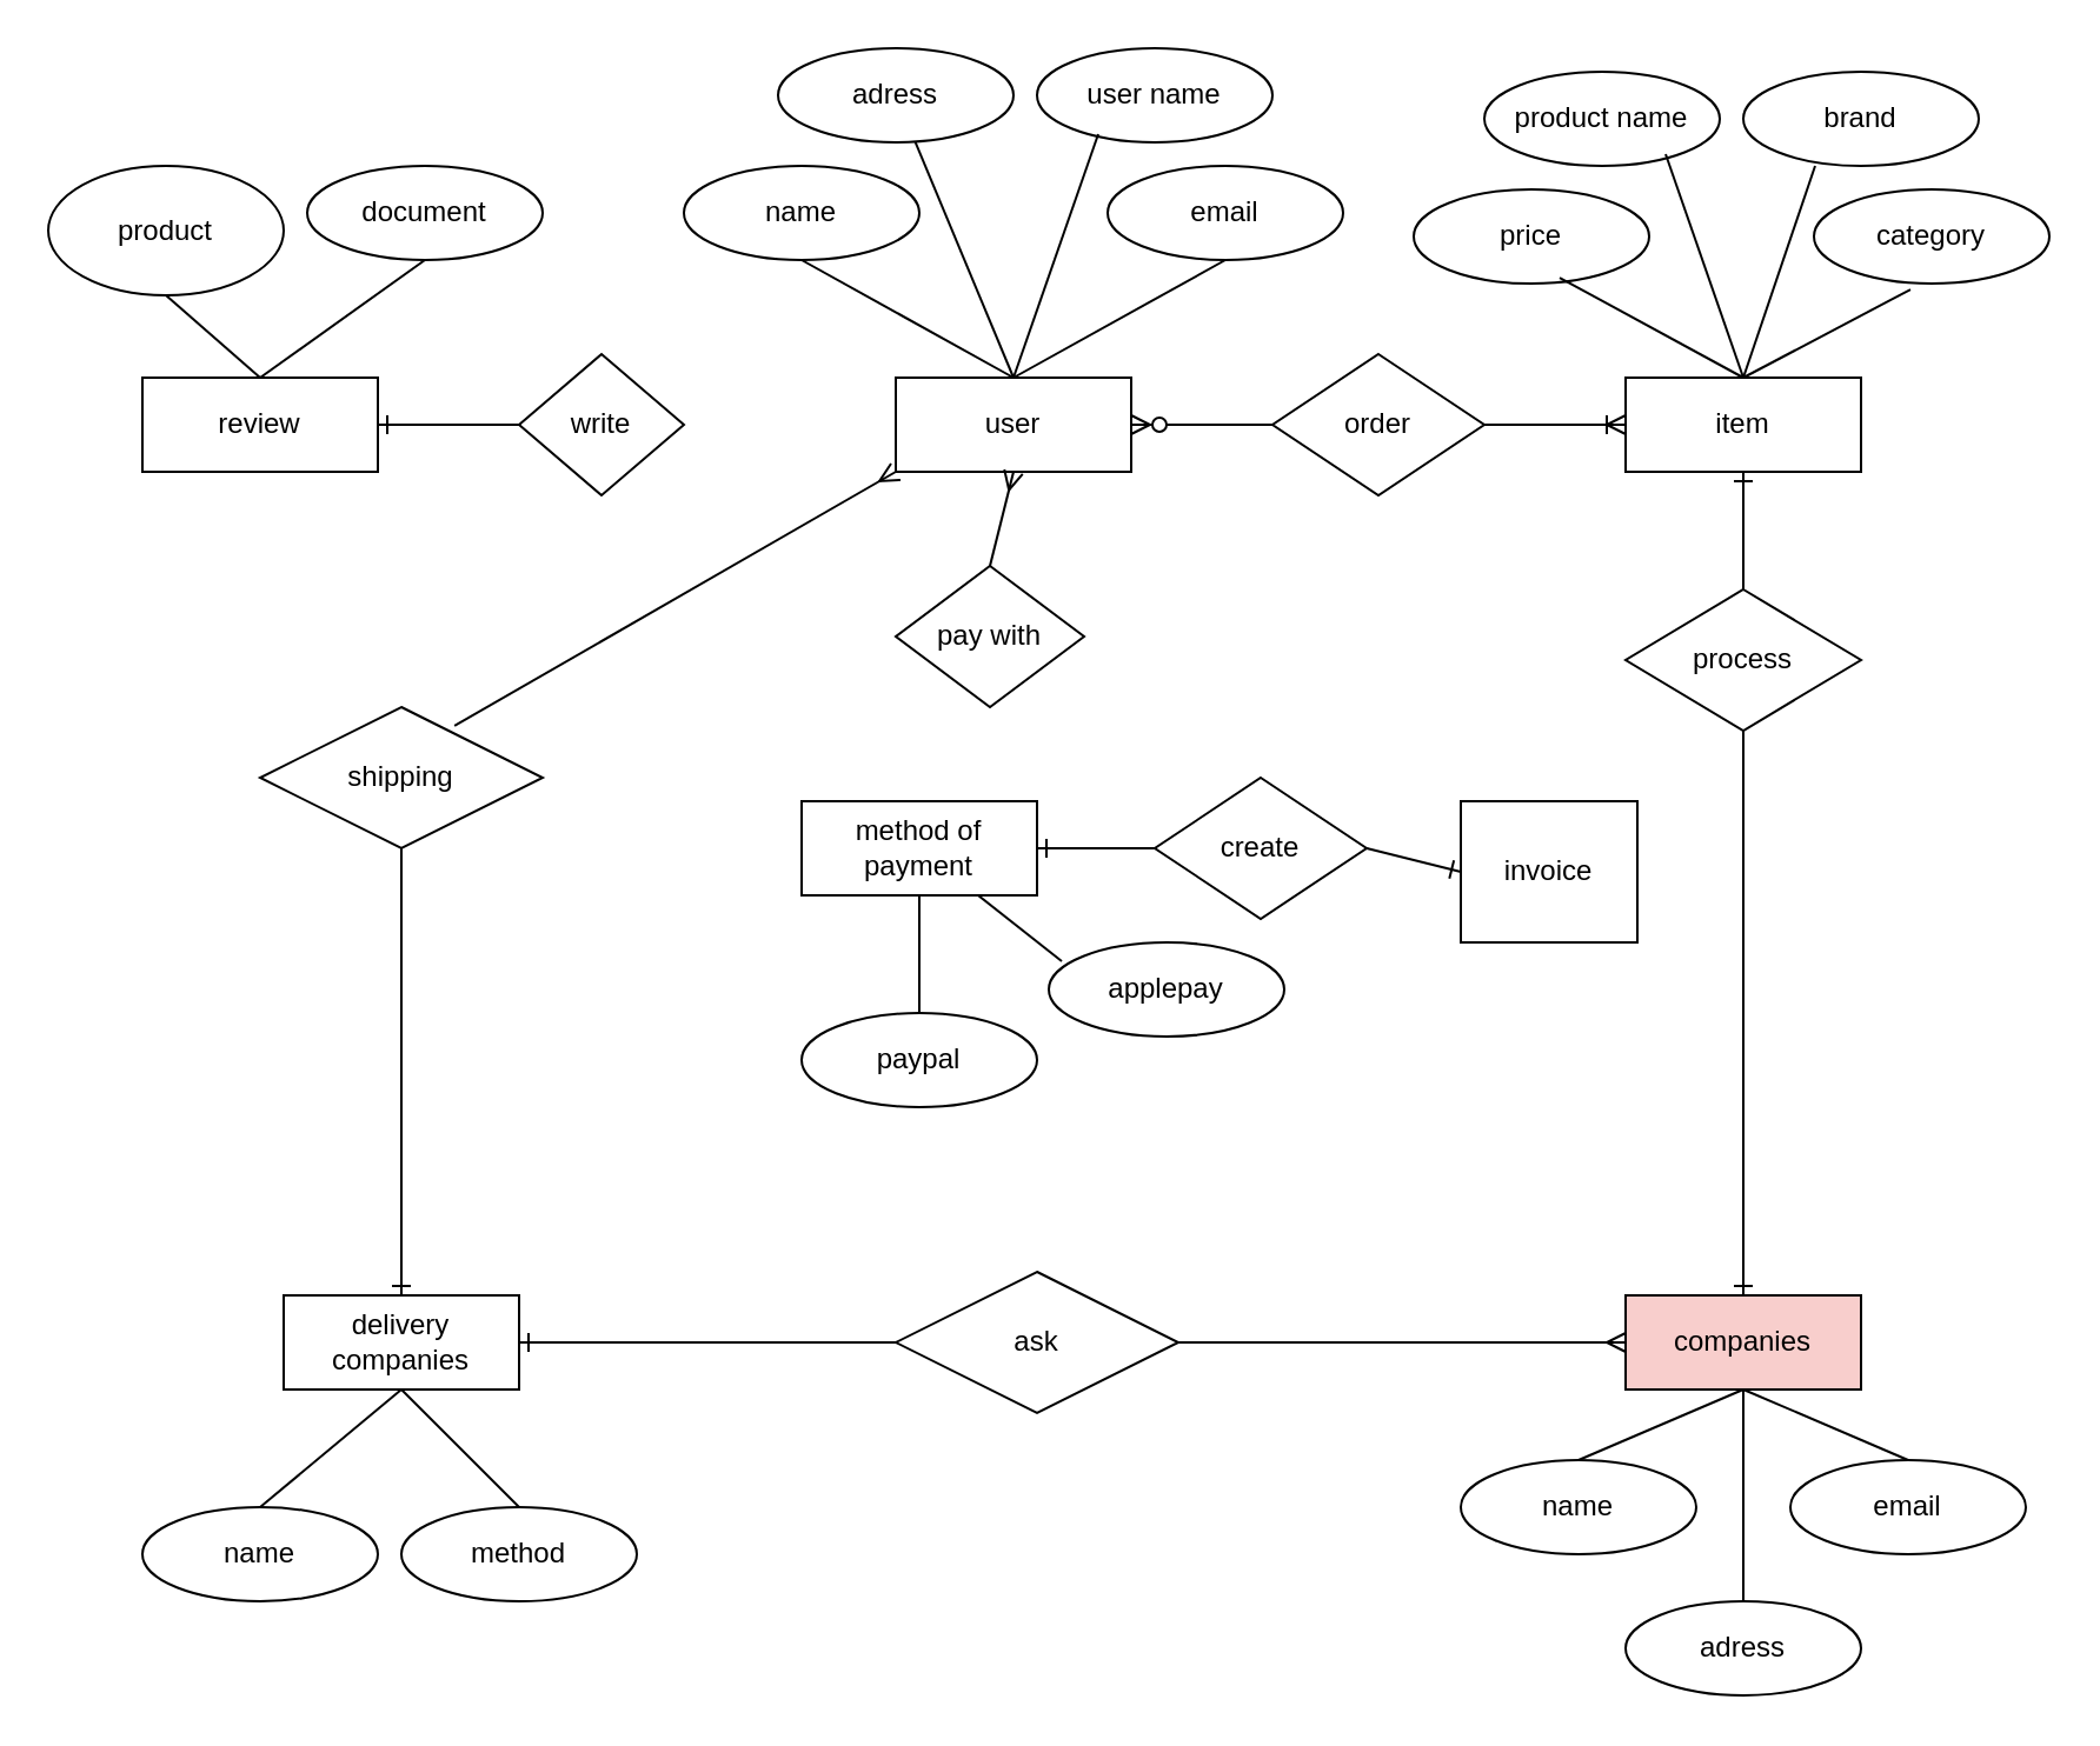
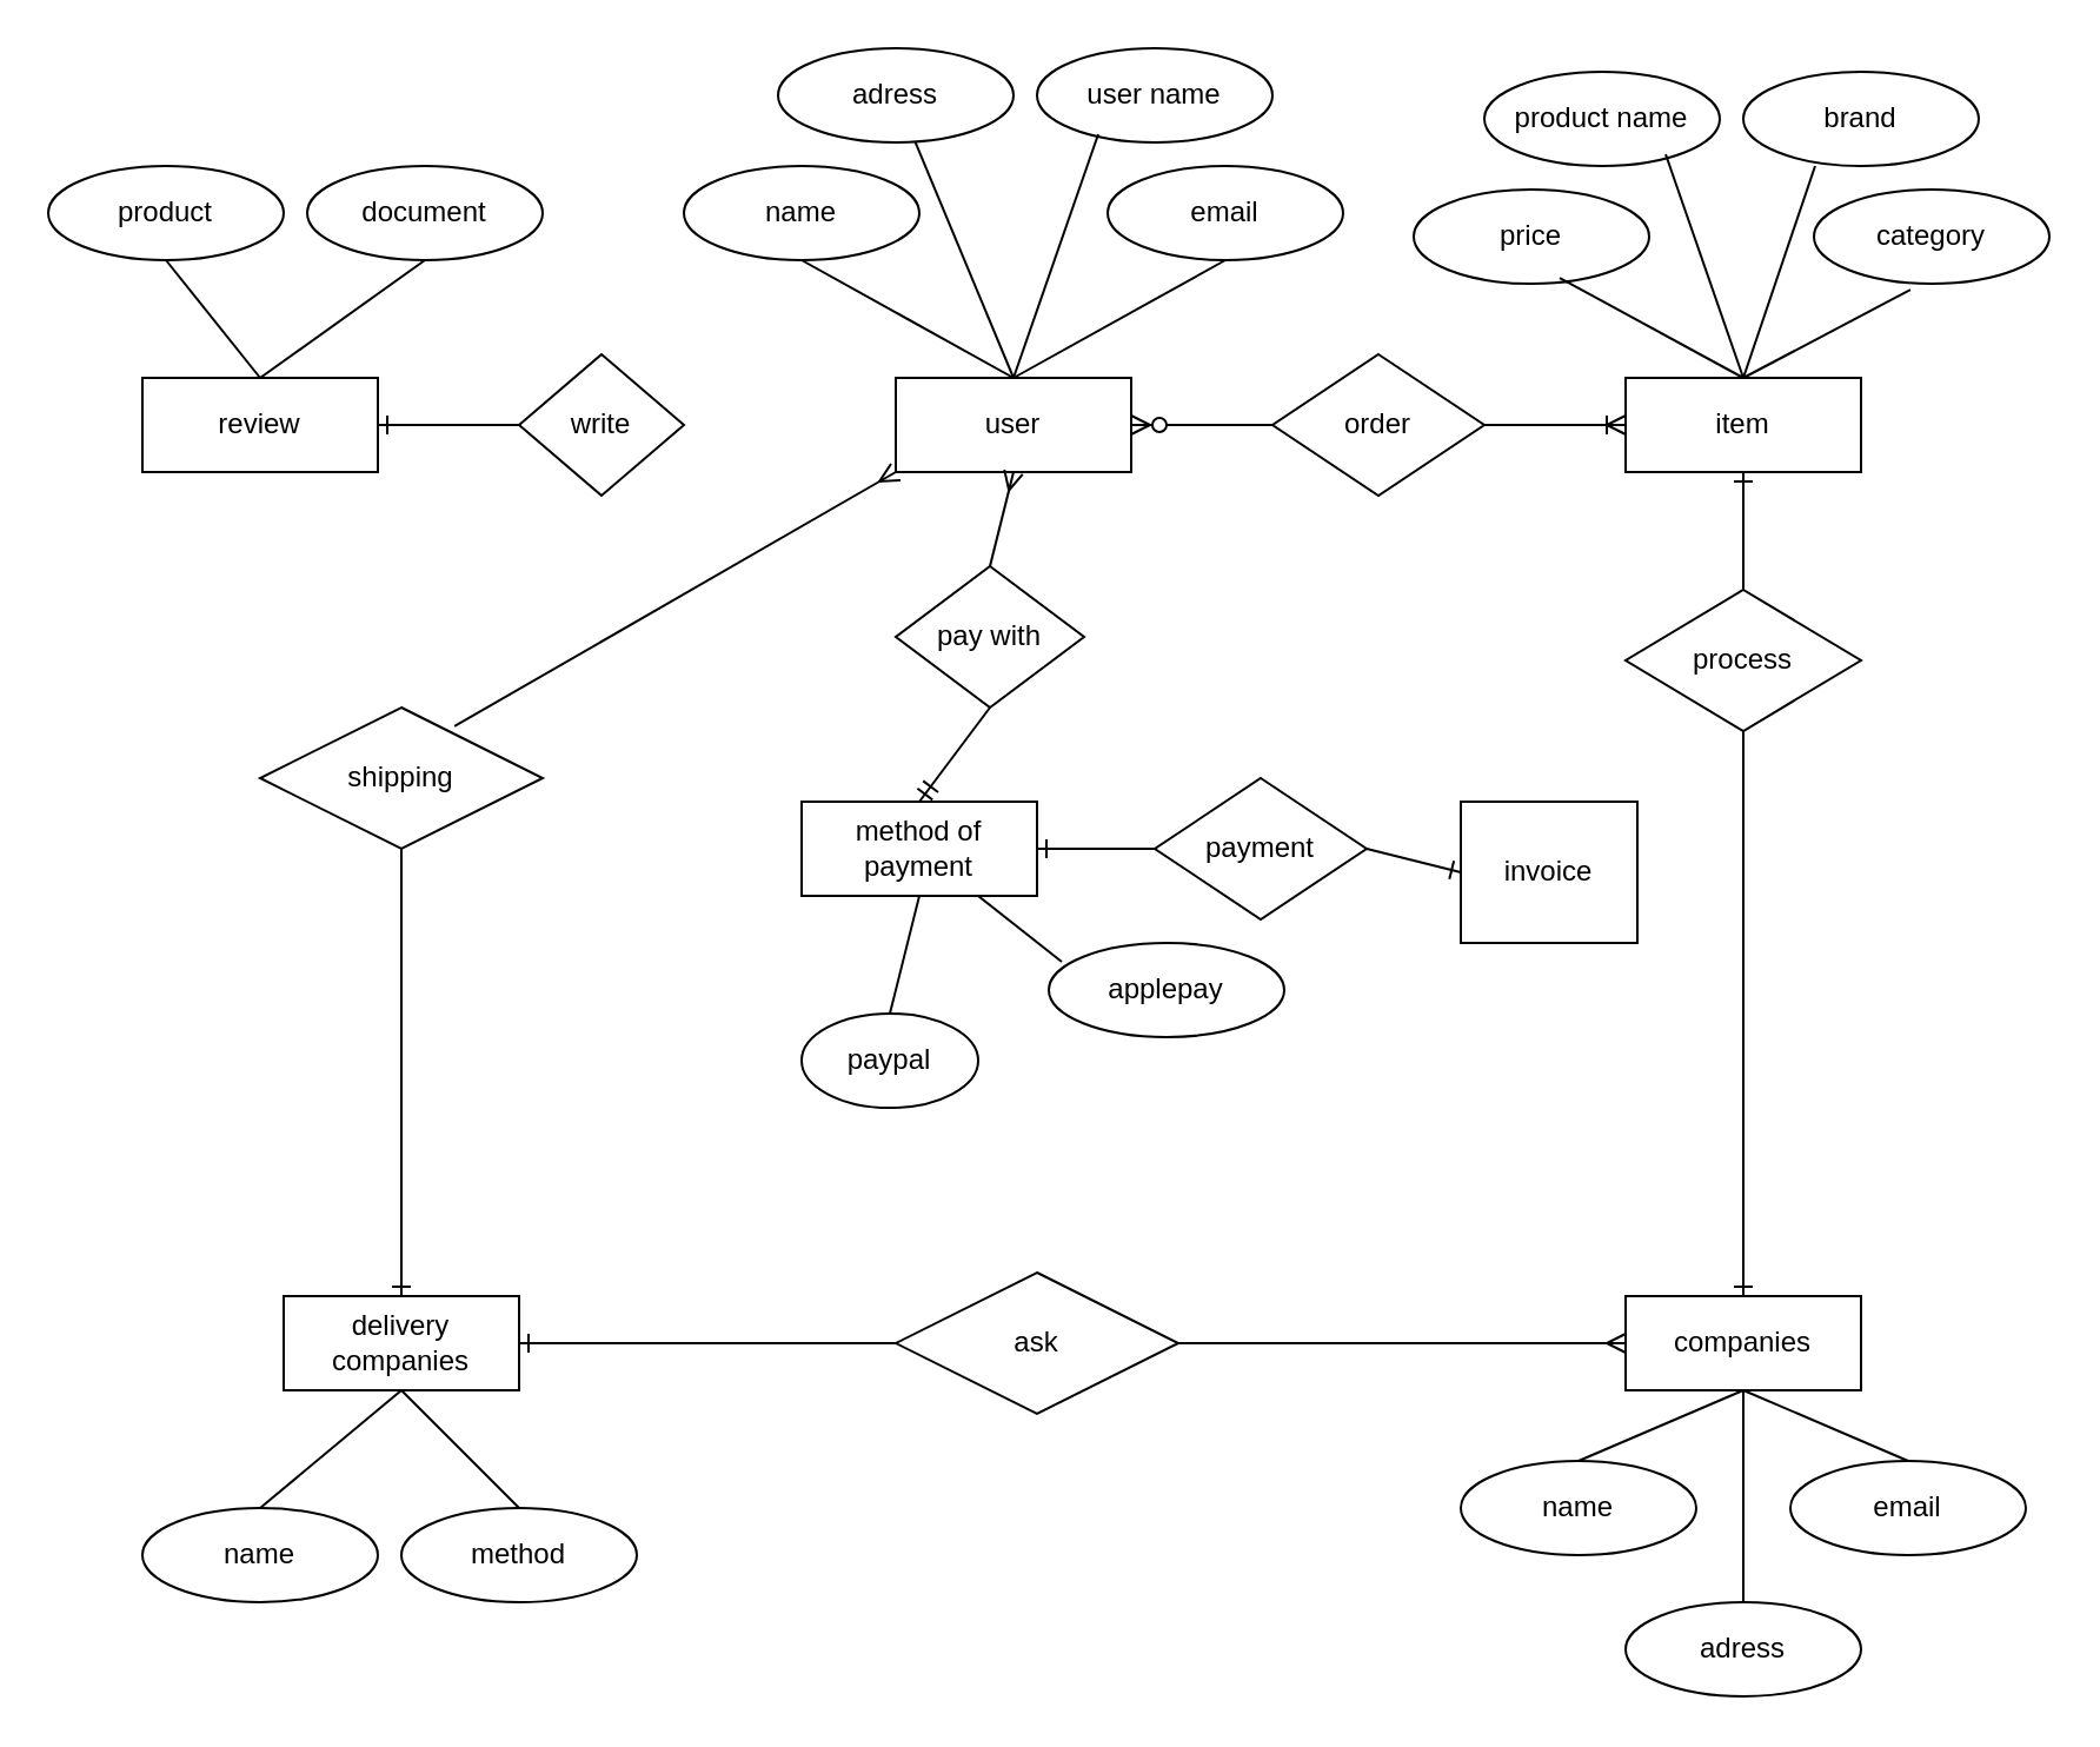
- <mxCell id="15" value="product" style="ellipse;whiteSpace=wrap;html=1;align=center;" parent="1" vertex="1"><mxGeometry x="20" y="70" width="100" height="55" as="geometry" /></mxCell>
+ <mxCell id="15" value="product" style="ellipse;whiteSpace=wrap;html=1;align=center;" parent="1" vertex="1"><mxGeometry y="70" width="100" height="40" as="geometry" x="20" /></mxCell>
+ <mxCell id="49" value="" style="endArrow=none;html=1;rounded=0;exitX=0.5;exitY=0;exitDx=0;exitDy=0;endFill=0;startArrow=ERmandOne;startFill=0;entryX=0.5;entryY=1;entryDx=0;entryDy=0;" parent="1" source="2" target="8" edge="1"><mxGeometry relative="1" as="geometry"><mxPoint x="280" y="290" as="sourcePoint" /><mxPoint x="430" y="290" as="targetPoint" /></mxGeometry></mxCell>
- <mxCell id="60" value="create" style="shape=rhombus;perimeter=rhombusPerimeter;whiteSpace=wrap;html=1;align=center;" parent="1" vertex="1"><mxGeometry x="490" y="330" width="90" height="60" as="geometry" /></mxCell>
+ <mxCell id="60" value="payment" style="shape=rhombus;perimeter=rhombusPerimeter;whiteSpace=wrap;html=1;align=center;" parent="1" vertex="1"><mxGeometry x="490" y="330" width="90" height="60" as="geometry" /></mxCell>
- <mxCell id="29" value="paypal" style="ellipse;whiteSpace=wrap;html=1;align=center;" parent="1" vertex="1"><mxGeometry x="340" y="430" width="100" height="40" as="geometry" /></mxCell>
+ <mxCell id="29" value="paypal" style="ellipse;whiteSpace=wrap;html=1;align=center;" parent="1" vertex="1"><mxGeometry x="340" y="430" width="75" height="40" as="geometry" /></mxCell>
- <mxCell id="4" value="companies" style="whiteSpace=wrap;html=1;align=center;fillColor=#f8cecc;" parent="1" vertex="1"><mxGeometry x="690" y="550" width="100" height="40" as="geometry" /></mxCell>
+ <mxCell id="4" value="companies" style="whiteSpace=wrap;html=1;align=center;" parent="1" vertex="1"><mxGeometry x="690" y="550" width="100" height="40" as="geometry" /></mxCell>
